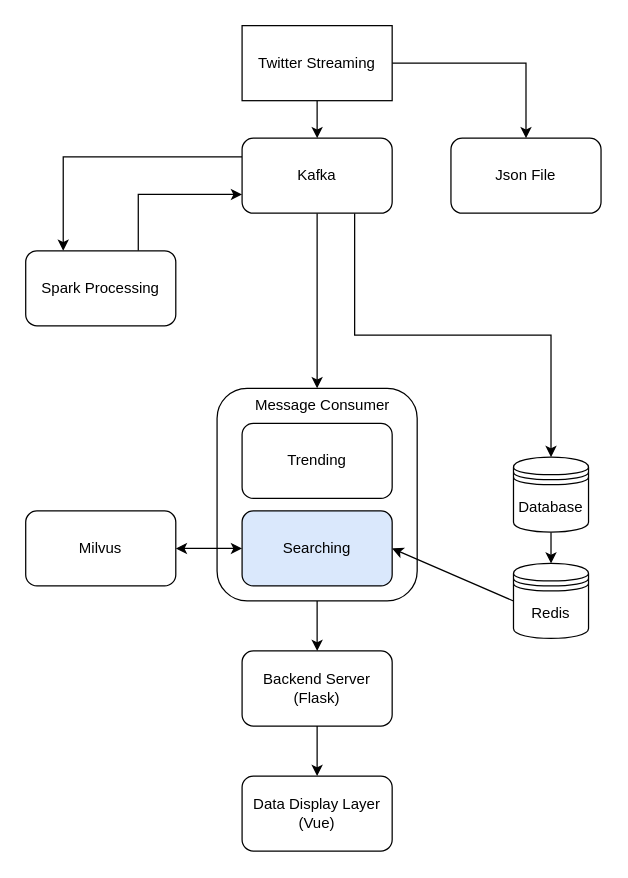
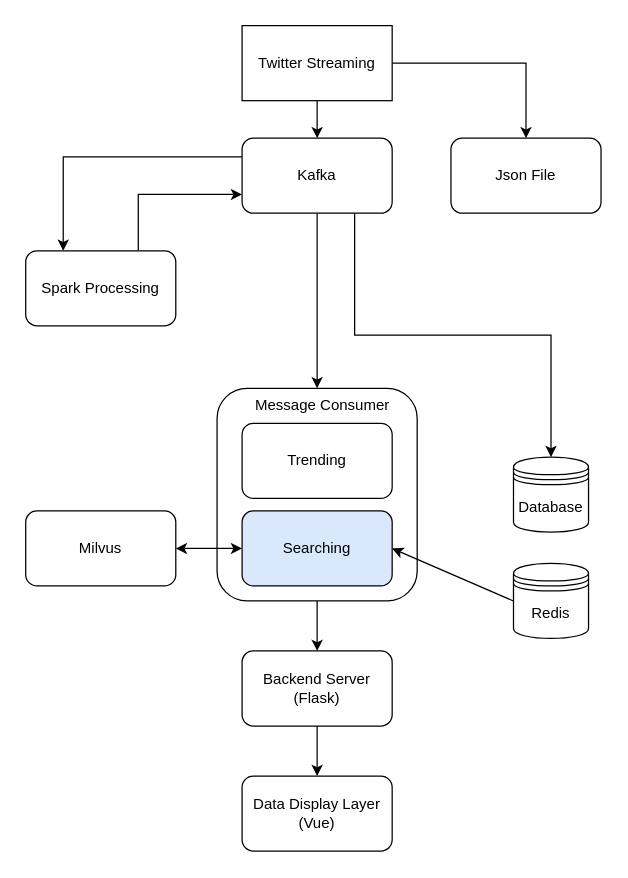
- <mxCell id="10" style="edgeStyle=none;rounded=0;orthogonalLoop=1;jettySize=auto;html=1;exitX=0.5;exitY=1;exitDx=0;exitDy=0;entryX=0.5;entryY=0;entryDx=0;entryDy=0;" edge="1" parent="1" source="11" target="18"><mxGeometry relative="1" as="geometry" /></mxCell>
